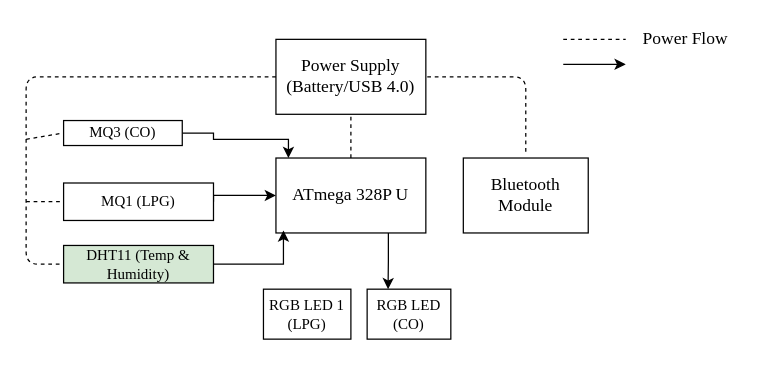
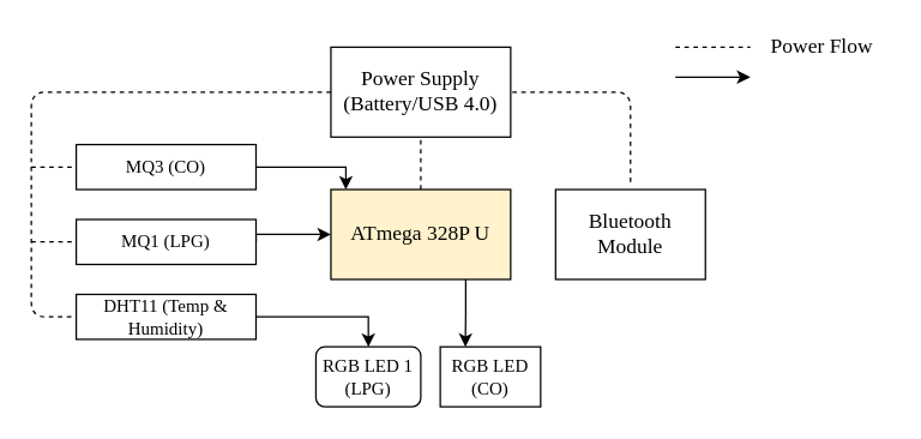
- <mxCell id="5" value="&lt;font face=&quot;Times New Roman&quot;&gt;MQ3 (CO)&lt;/font&gt;" style="rounded=0;whiteSpace=wrap;html=1;" vertex="1" parent="1"><mxGeometry x="50" y="96" width="95" height="20" as="geometry" /></mxCell>
+ <mxCell id="5" value="&lt;font face=&quot;Times New Roman&quot;&gt;MQ3 (CO)&lt;/font&gt;" style="rounded=0;whiteSpace=wrap;html=1;" vertex="1" parent="1"><mxGeometry x="50" y="96" width="120" height="30" as="geometry" /></mxCell>
- <mxCell id="3" value="&lt;font face=&quot;Times New Roman&quot; style=&quot;font-size: 14px&quot;&gt;ATmega 328P U&lt;/font&gt;" style="rounded=0;whiteSpace=wrap;html=1;" vertex="1" parent="1"><mxGeometry x="220" y="126" width="120" height="60" as="geometry" /></mxCell>
+ <mxCell id="3" value="&lt;font face=&quot;Times New Roman&quot; style=&quot;font-size: 14px&quot;&gt;ATmega 328P U&lt;/font&gt;" style="rounded=0;whiteSpace=wrap;html=1;fillColor=#fff2cc;" vertex="1" parent="1"><mxGeometry x="220" y="126" width="120" height="60" as="geometry" /></mxCell>
- <mxCell id="12" style="edgeStyle=orthogonalEdgeStyle;rounded=0;orthogonalLoop=1;jettySize=auto;html=1;exitX=1;exitY=0.5;exitDx=0;exitDy=0;entryX=0.05;entryY=0.967;entryDx=0;entryDy=0;entryPerimeter=0;" edge="1" parent="1" source="13" target="3"><mxGeometry relative="1" as="geometry"><mxPoint x="228" y="191" as="targetPoint" /></mxGeometry></mxCell>
+ <mxCell id="12" style="edgeStyle=orthogonalEdgeStyle;rounded=0;orthogonalLoop=1;jettySize=auto;html=1;exitX=1;exitY=0.5;exitDx=0;exitDy=0;" edge="1" parent="1" source="13" target="8"><mxGeometry relative="1" as="geometry"><mxPoint x="228" y="191" as="targetPoint" /></mxGeometry></mxCell>
- <mxCell id="13" value="&lt;font face=&quot;Times New Roman&quot;&gt;DHT11 (Temp &amp;amp; Humidity)&lt;/font&gt;" style="rounded=0;whiteSpace=wrap;html=1;fillColor=#d5e8d4;" vertex="1" parent="1"><mxGeometry x="50" y="196" width="120" height="30" as="geometry" /></mxCell>
+ <mxCell id="13" value="&lt;font face=&quot;Times New Roman&quot;&gt;DHT11 (Temp &amp;amp; Humidity)&lt;/font&gt;" style="rounded=0;whiteSpace=wrap;html=1;" vertex="1" parent="1"><mxGeometry x="50" y="196" width="120" height="30" as="geometry" /></mxCell>
- <mxCell id="8" value="&lt;font face=&quot;Times New Roman&quot;&gt;RGB LED 1 (LPG)&lt;/font&gt;" style="rounded=0;whiteSpace=wrap;html=1;" vertex="1" parent="1"><mxGeometry x="210" y="231" width="70" height="40" as="geometry" /></mxCell>
+ <mxCell id="8" value="&lt;font face=&quot;Times New Roman&quot;&gt;RGB LED 1 (LPG)&lt;/font&gt;" style="whiteSpace=wrap;html=1;rounded=1;" vertex="1" parent="1"><mxGeometry x="210" y="231" width="70" height="40" as="geometry" /></mxCell>
